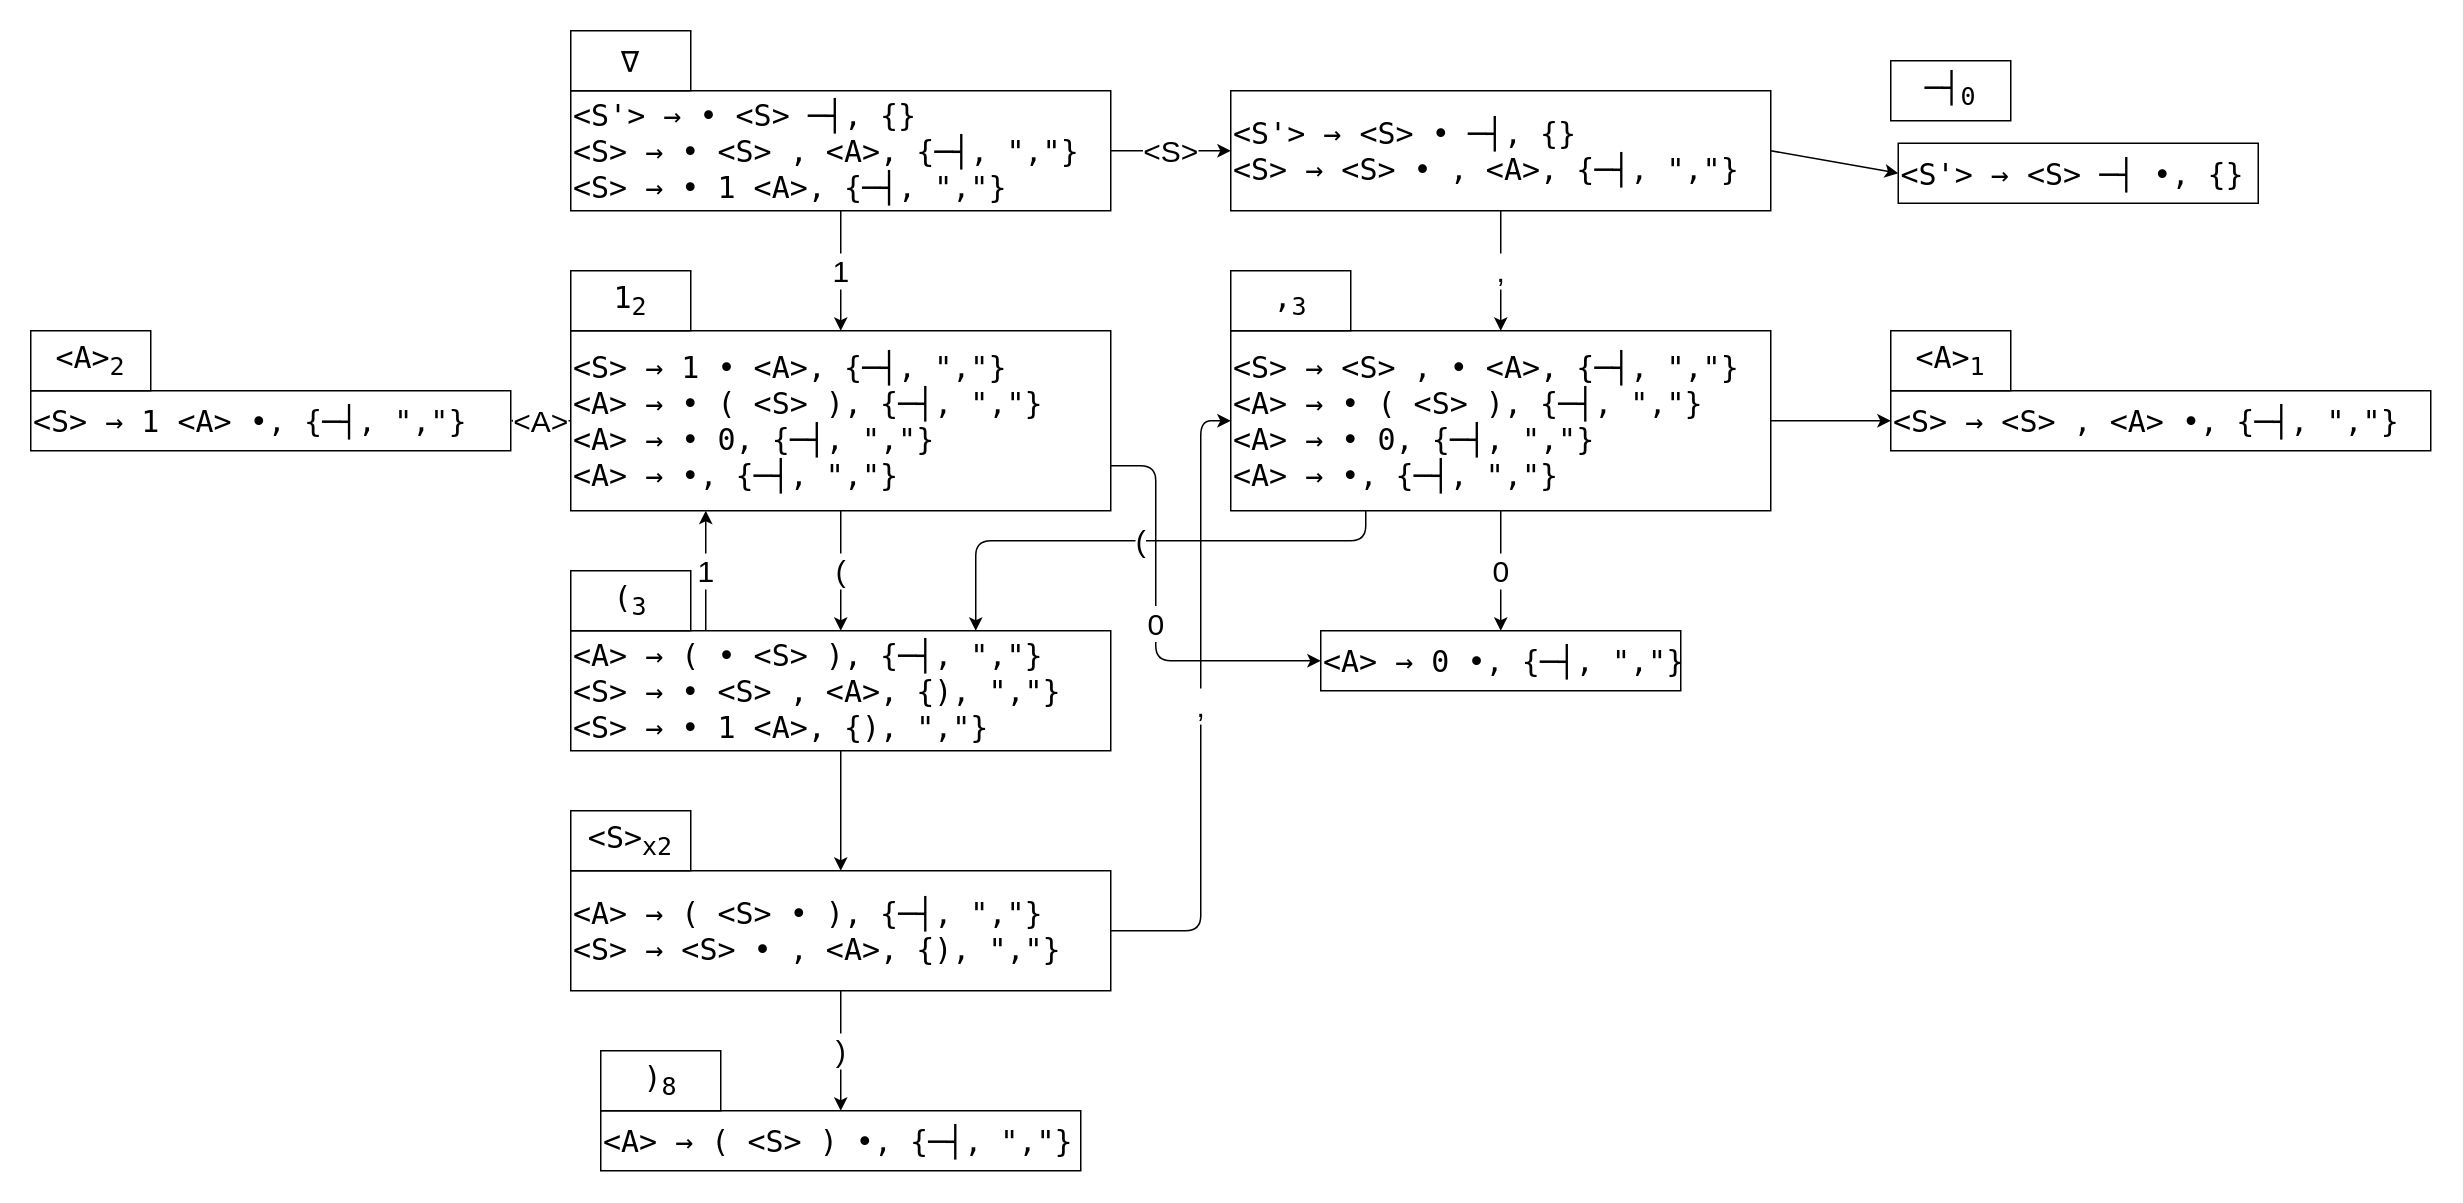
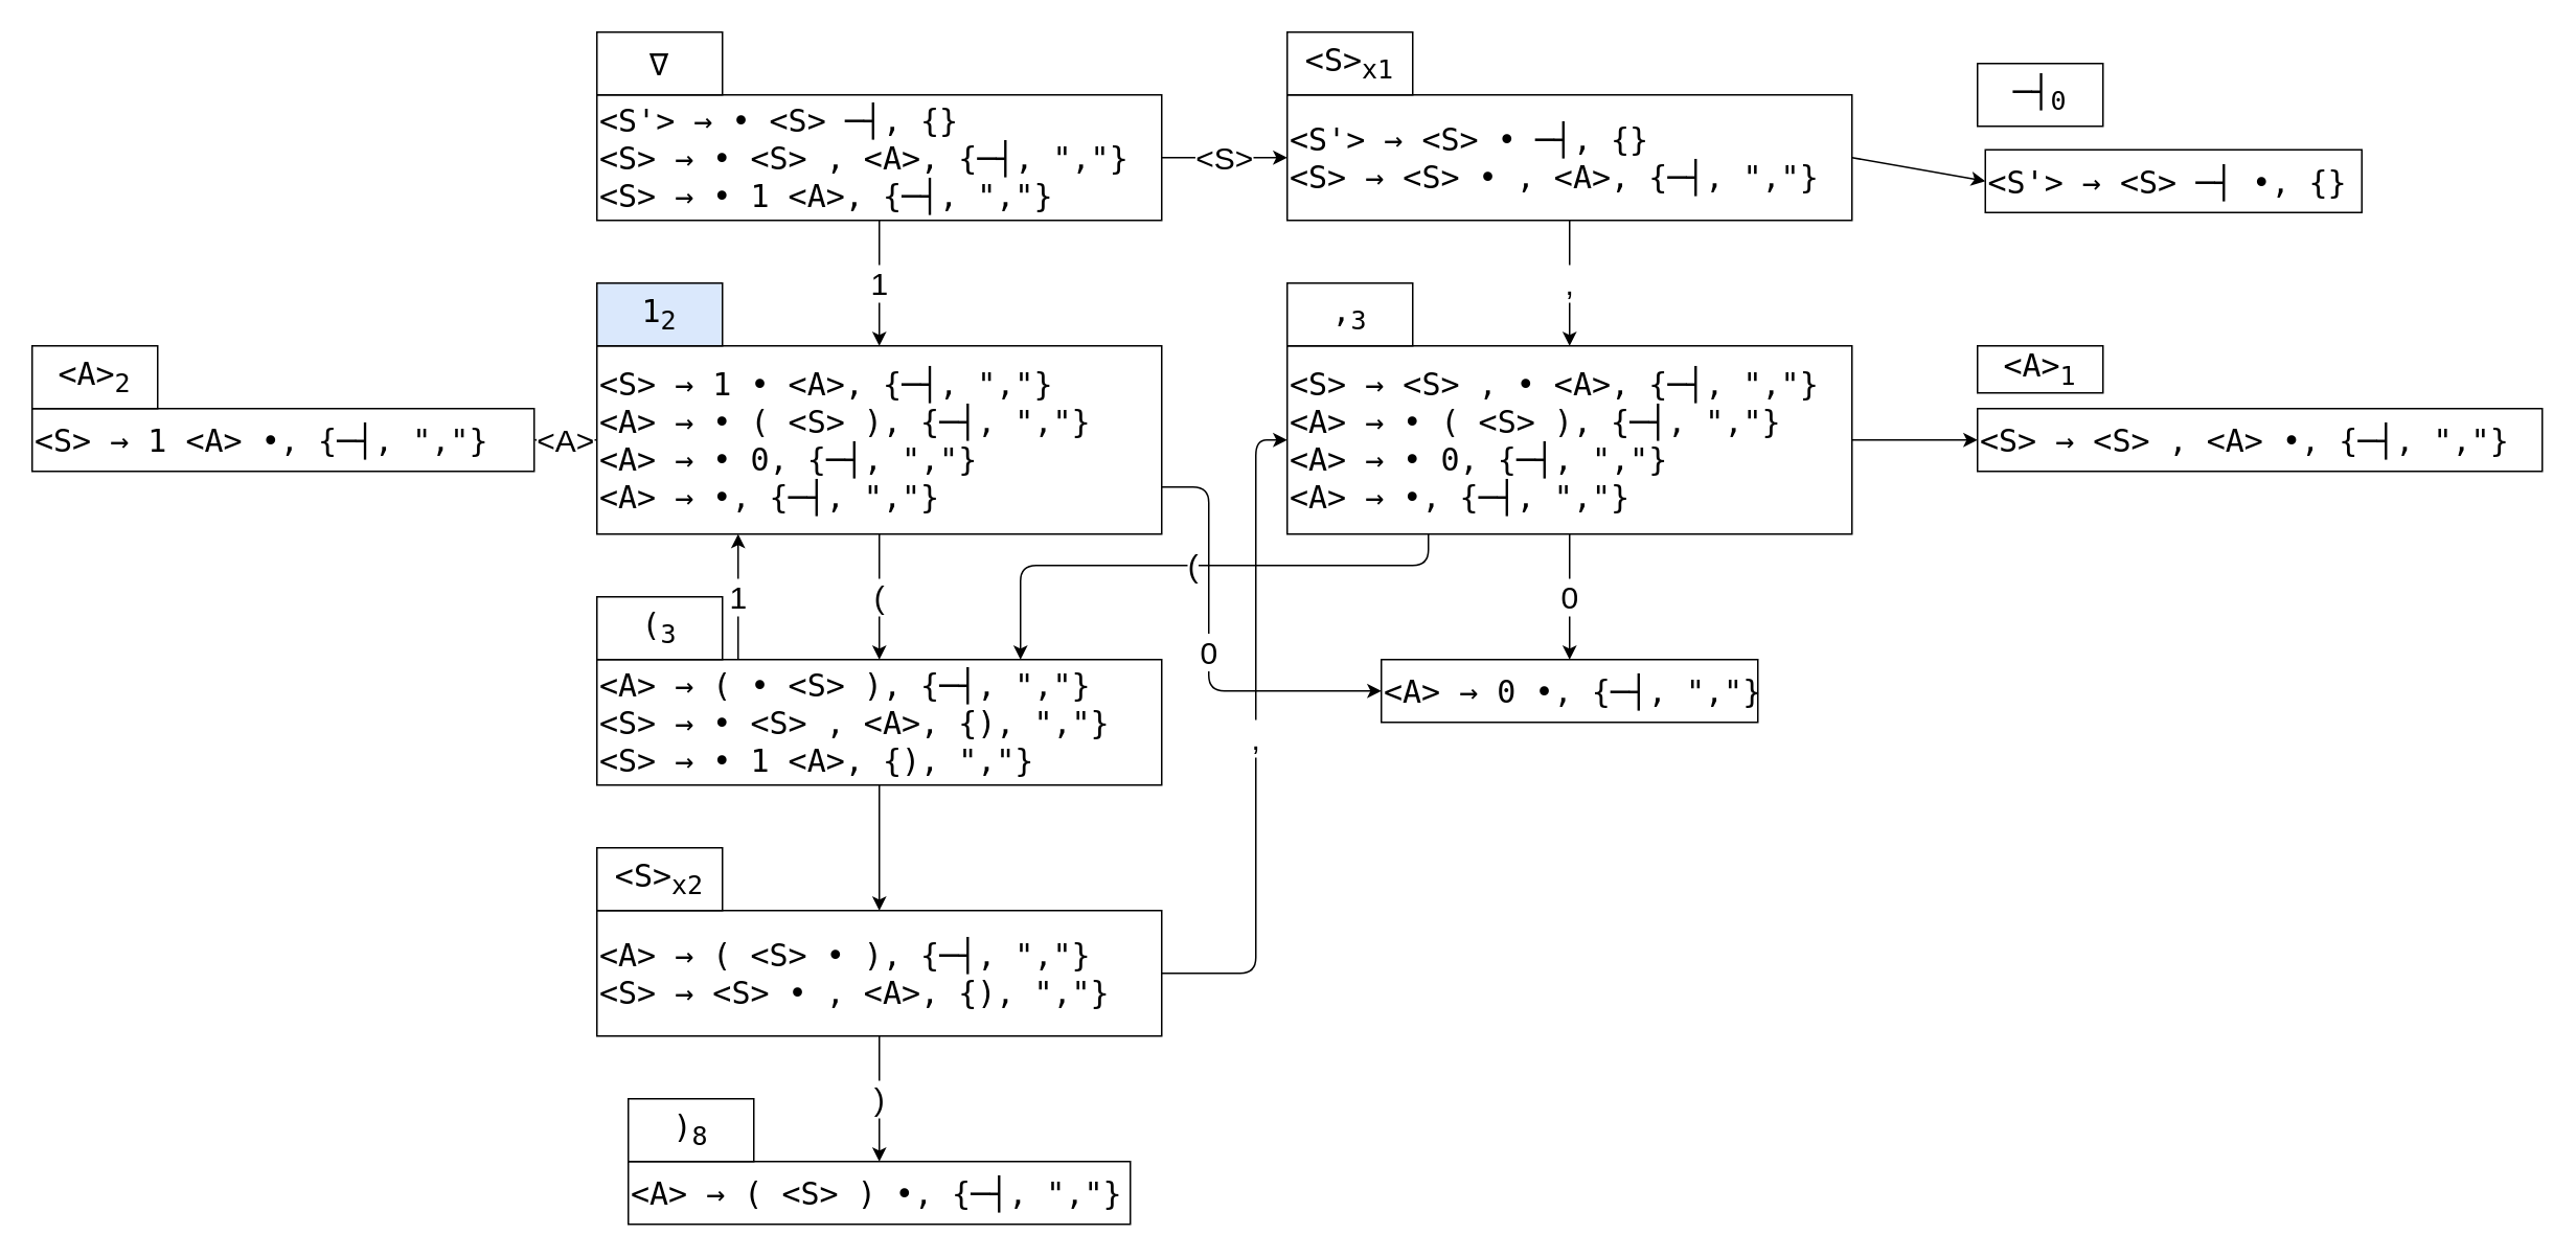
+ <mxCell id="9" value="&lt;pre&gt;&lt;font style=&quot;font-size: 20px&quot;&gt;&amp;lt;S&amp;gt;&lt;sub&gt;x1&lt;/sub&gt;&lt;/font&gt;&lt;/pre&gt;" style="rounded=0;whiteSpace=wrap;html=1;" vertex="1" parent="1"><mxGeometry x="820" y="20" width="80" height="40" as="geometry" /></mxCell>
- <mxCell id="21" value="&lt;pre&gt;&lt;font style=&quot;font-size: 20px&quot;&gt;1&lt;sub&gt;2&lt;/sub&gt;&lt;/font&gt;&lt;/pre&gt;" style="rounded=0;whiteSpace=wrap;html=1;fontSize=20;" vertex="1" parent="1"><mxGeometry x="380" y="180" width="80" height="40" as="geometry" /></mxCell>
+ <mxCell id="21" value="&lt;pre&gt;&lt;font style=&quot;font-size: 20px&quot;&gt;1&lt;sub&gt;2&lt;/sub&gt;&lt;/font&gt;&lt;/pre&gt;" style="rounded=0;whiteSpace=wrap;html=1;fontSize=20;fillColor=#dae8fc;" vertex="1" parent="1"><mxGeometry x="380" y="180" width="80" height="40" as="geometry" /></mxCell>
- <mxCell id="32" value="&lt;pre&gt;&lt;font style=&quot;font-size: 20px&quot;&gt;&amp;lt;A&amp;gt;&lt;sub&gt;1&lt;/sub&gt;&lt;/font&gt;&lt;/pre&gt;" style="rounded=0;whiteSpace=wrap;html=1;fontSize=20;" vertex="1" parent="1"><mxGeometry x="1260" y="220" width="80" height="40" as="geometry" /></mxCell>
+ <mxCell id="32" value="&lt;pre&gt;&lt;font style=&quot;font-size: 20px&quot;&gt;&amp;lt;A&amp;gt;&lt;sub&gt;1&lt;/sub&gt;&lt;/font&gt;&lt;/pre&gt;" style="rounded=0;whiteSpace=wrap;html=1;fontSize=20;" vertex="1" parent="1"><mxGeometry x="1260" y="220" width="80" height="30" as="geometry" /></mxCell>
